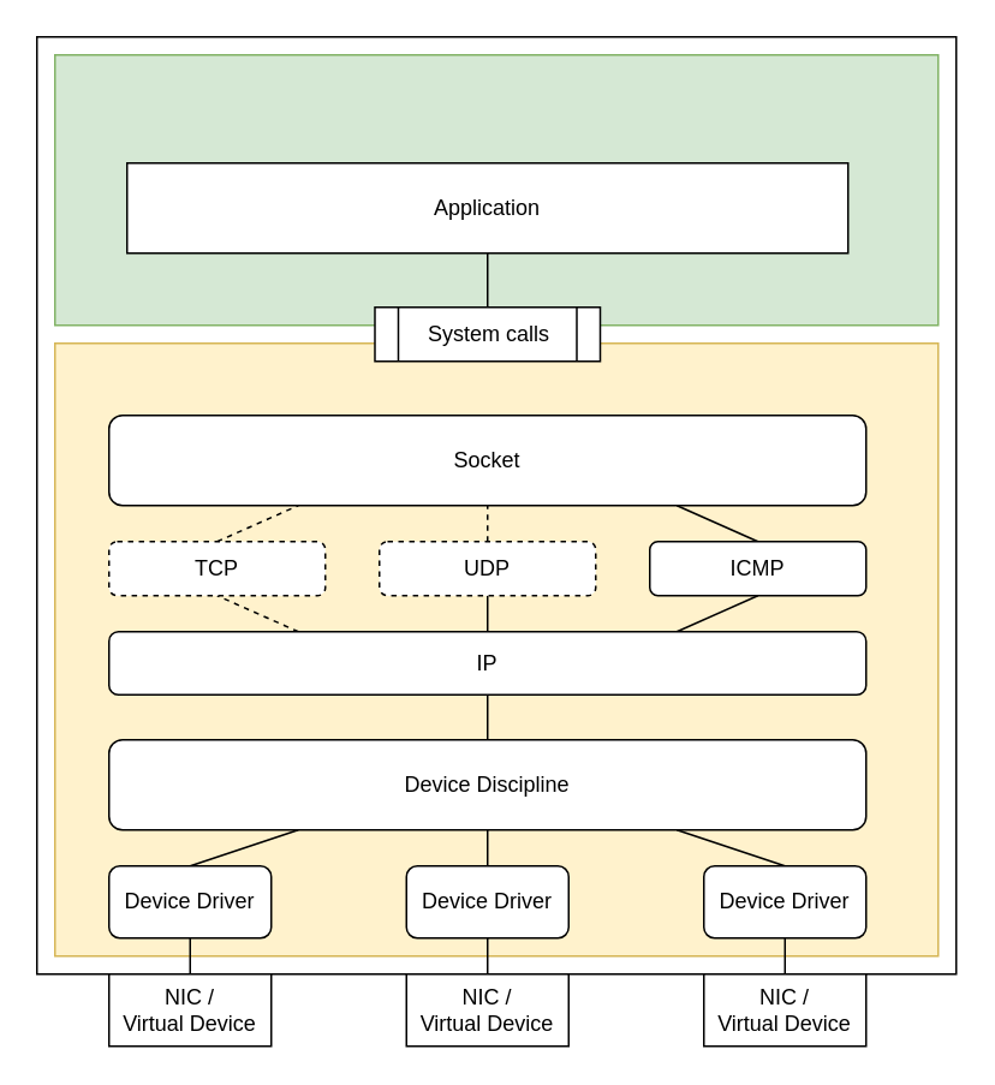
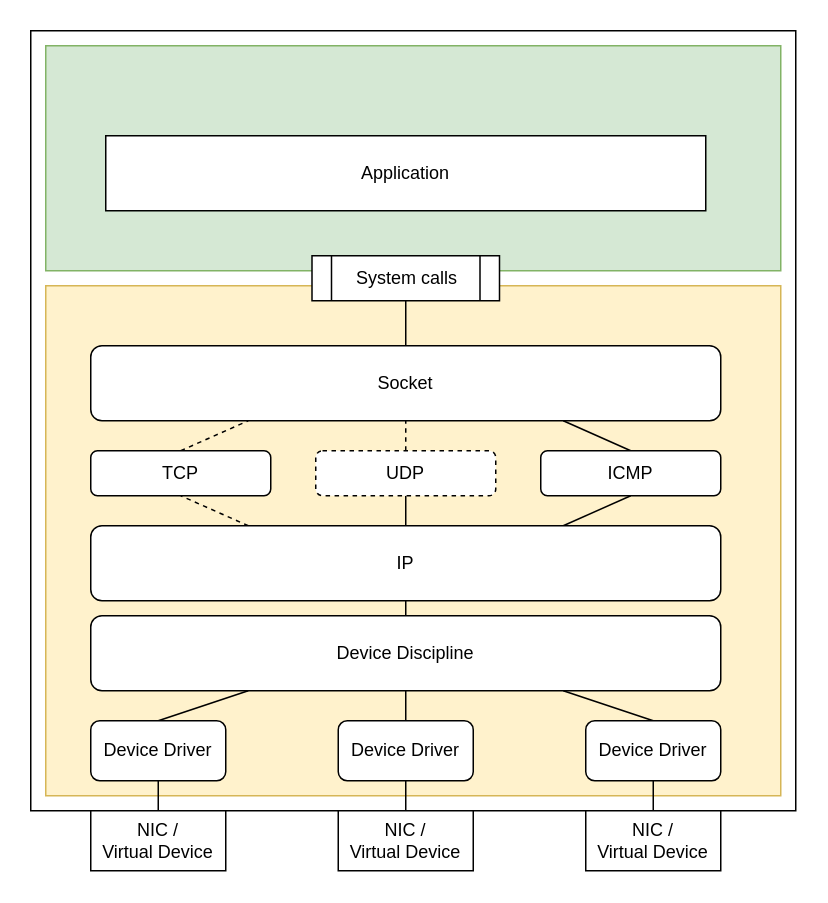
- <mxCell id="31" style="edgeStyle=none;html=1;exitX=0.5;exitY=0;exitDx=0;exitDy=0;endArrow=none;endFill=0;" edge="1" parent="1" source="32" target="33"><mxGeometry relative="1" as="geometry" /></mxCell>
+ <mxCell id="29" style="edgeStyle=none;html=1;exitX=0.5;exitY=0;exitDx=0;exitDy=0;entryX=0.5;entryY=1;entryDx=0;entryDy=0;endArrow=none;endFill=0;" edge="1" parent="1" source="30" target="32"><mxGeometry relative="1" as="geometry" /></mxCell>
- <mxCell id="24" value="TCP" style="rounded=1;whiteSpace=wrap;html=1;dashed=1;" vertex="1" parent="1"><mxGeometry x="60" y="300" width="120" height="30" as="geometry" /></mxCell>
+ <mxCell id="24" value="TCP" style="rounded=1;whiteSpace=wrap;html=1;" vertex="1" parent="1"><mxGeometry x="60" y="300" width="120" height="30" as="geometry" /></mxCell>
- <mxCell id="22" value="IP" style="rounded=1;whiteSpace=wrap;html=1;" vertex="1" parent="1"><mxGeometry x="60" y="350" width="420" height="35" as="geometry" /></mxCell>
+ <mxCell id="22" value="IP" style="rounded=1;whiteSpace=wrap;html=1;" vertex="1" parent="1"><mxGeometry x="60" y="350" width="420" height="50" as="geometry" /></mxCell>
